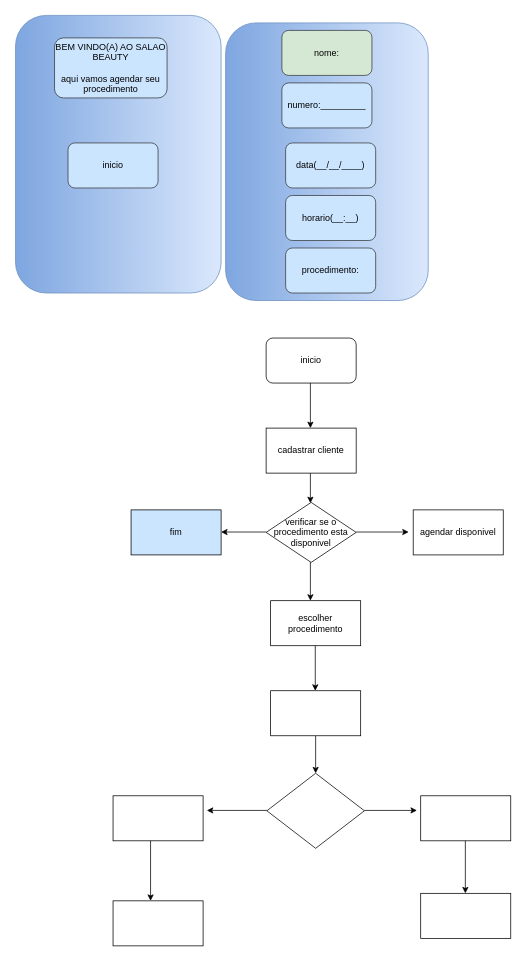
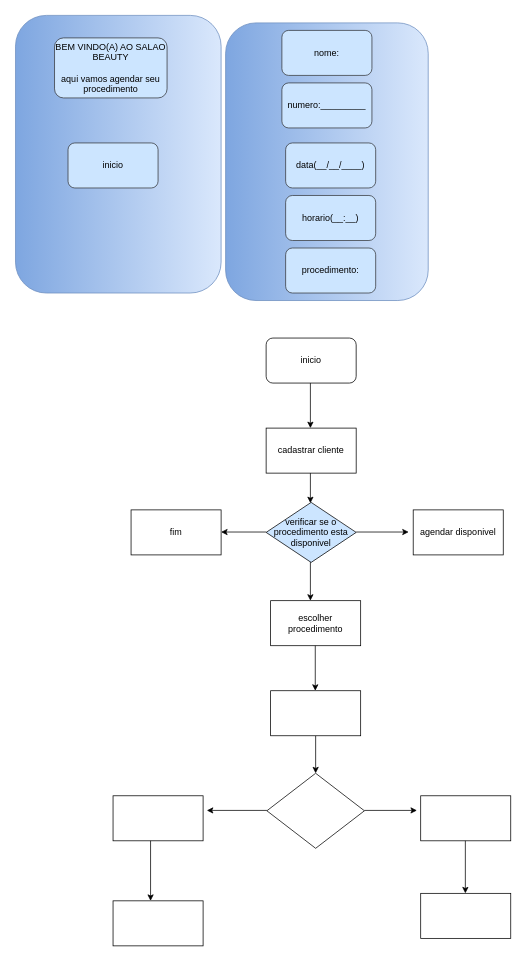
- <mxCell id="6" value="nome:" style="rounded=1;whiteSpace=wrap;html=1;fillColor=#d5e8d4;strokeColor=#36393d;" vertex="1" parent="1"><mxGeometry x="375" y="40" width="120" height="60" as="geometry" /></mxCell>
+ <mxCell id="6" value="nome:" style="rounded=1;whiteSpace=wrap;html=1;fillColor=#cce5ff;strokeColor=#36393d;" vertex="1" parent="1"><mxGeometry x="375" y="40" width="120" height="60" as="geometry" /></mxCell>
- <mxCell id="31" value="fim" style="rounded=0;whiteSpace=wrap;html=1;fillColor=#cce5ff;" vertex="1" parent="1"><mxGeometry x="174" y="679" width="120" height="60" as="geometry" /></mxCell>
+ <mxCell id="31" value="fim" style="rounded=0;whiteSpace=wrap;html=1;" vertex="1" parent="1"><mxGeometry x="174" y="679" width="120" height="60" as="geometry" /></mxCell>
- <mxCell id="29" value="verificar se o procedimento esta disponivel" style="rhombus;whiteSpace=wrap;html=1;" vertex="1" parent="1"><mxGeometry x="354" y="669" width="120" height="80" as="geometry" /></mxCell>
+ <mxCell id="29" value="verificar se o procedimento esta disponivel" style="rhombus;whiteSpace=wrap;html=1;fillColor=#cce5ff;" vertex="1" parent="1"><mxGeometry x="354" y="669" width="120" height="80" as="geometry" /></mxCell>
